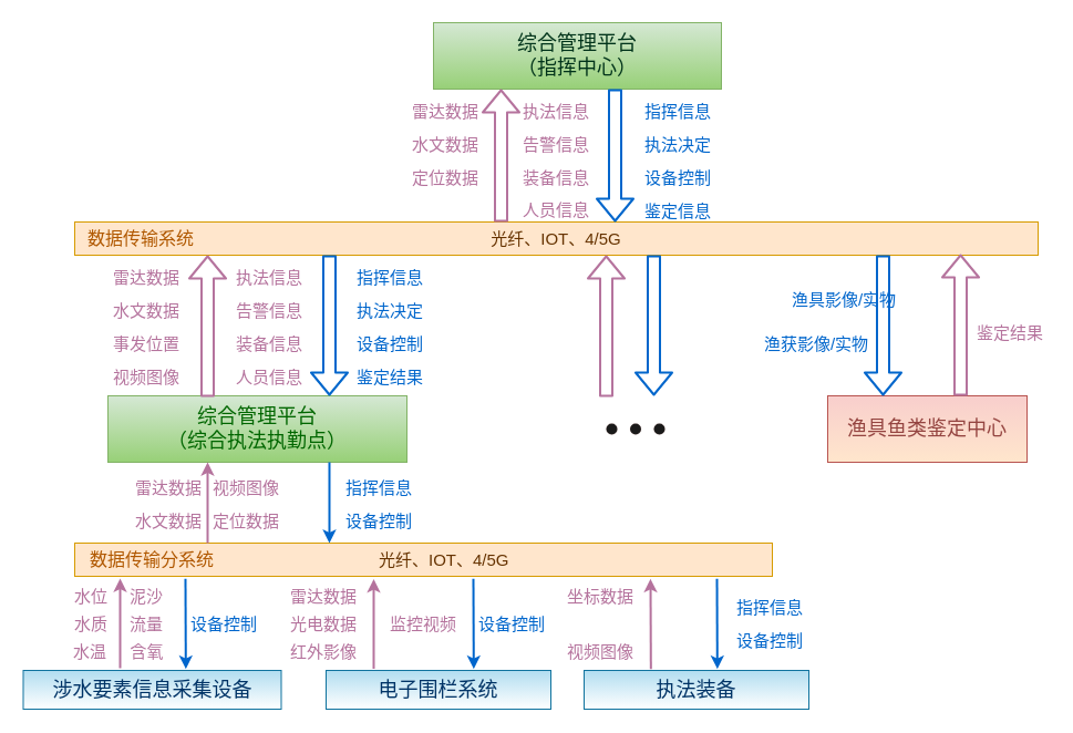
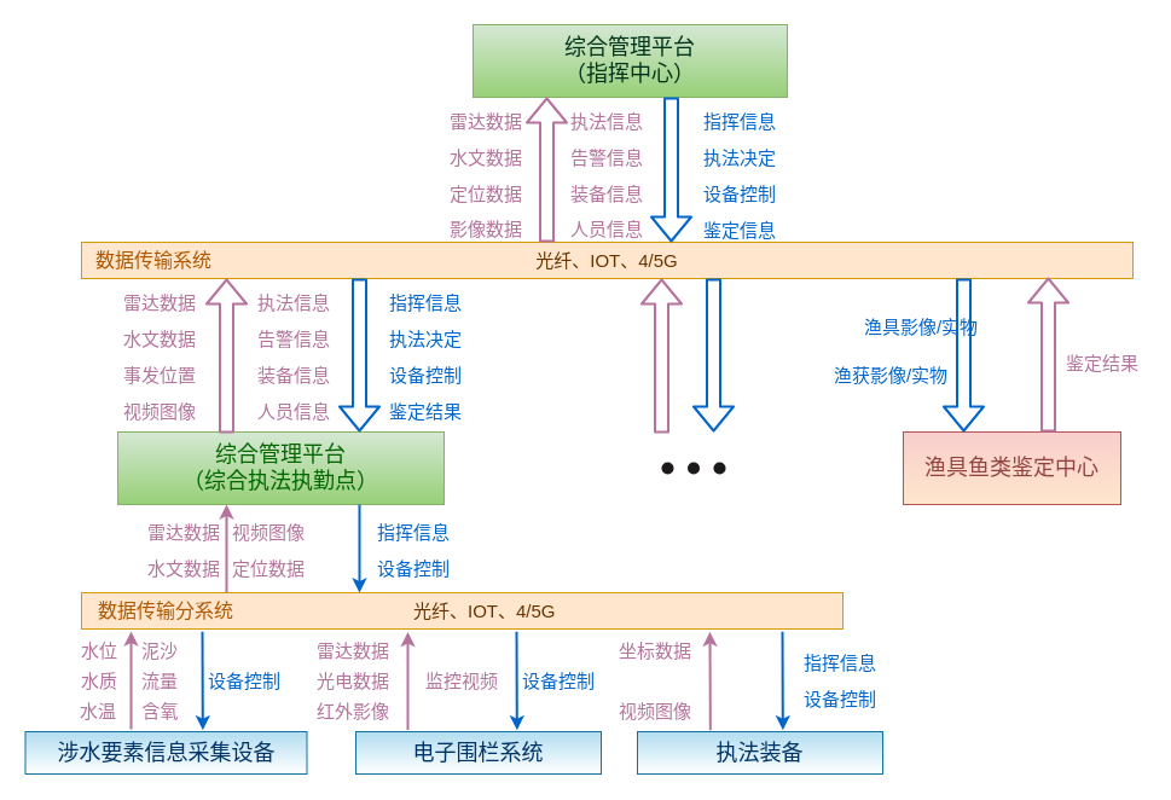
+ <mxCell id="13" value="影像数据" style="text;html=1;strokeColor=none;fillColor=none;align=center;verticalAlign=middle;whiteSpace=wrap;rounded=0;fontSize=15;fontColor=#B5739D;" vertex="1" parent="1"><mxGeometry x="367" y="179" width="70" height="20" as="geometry" /></mxCell>
